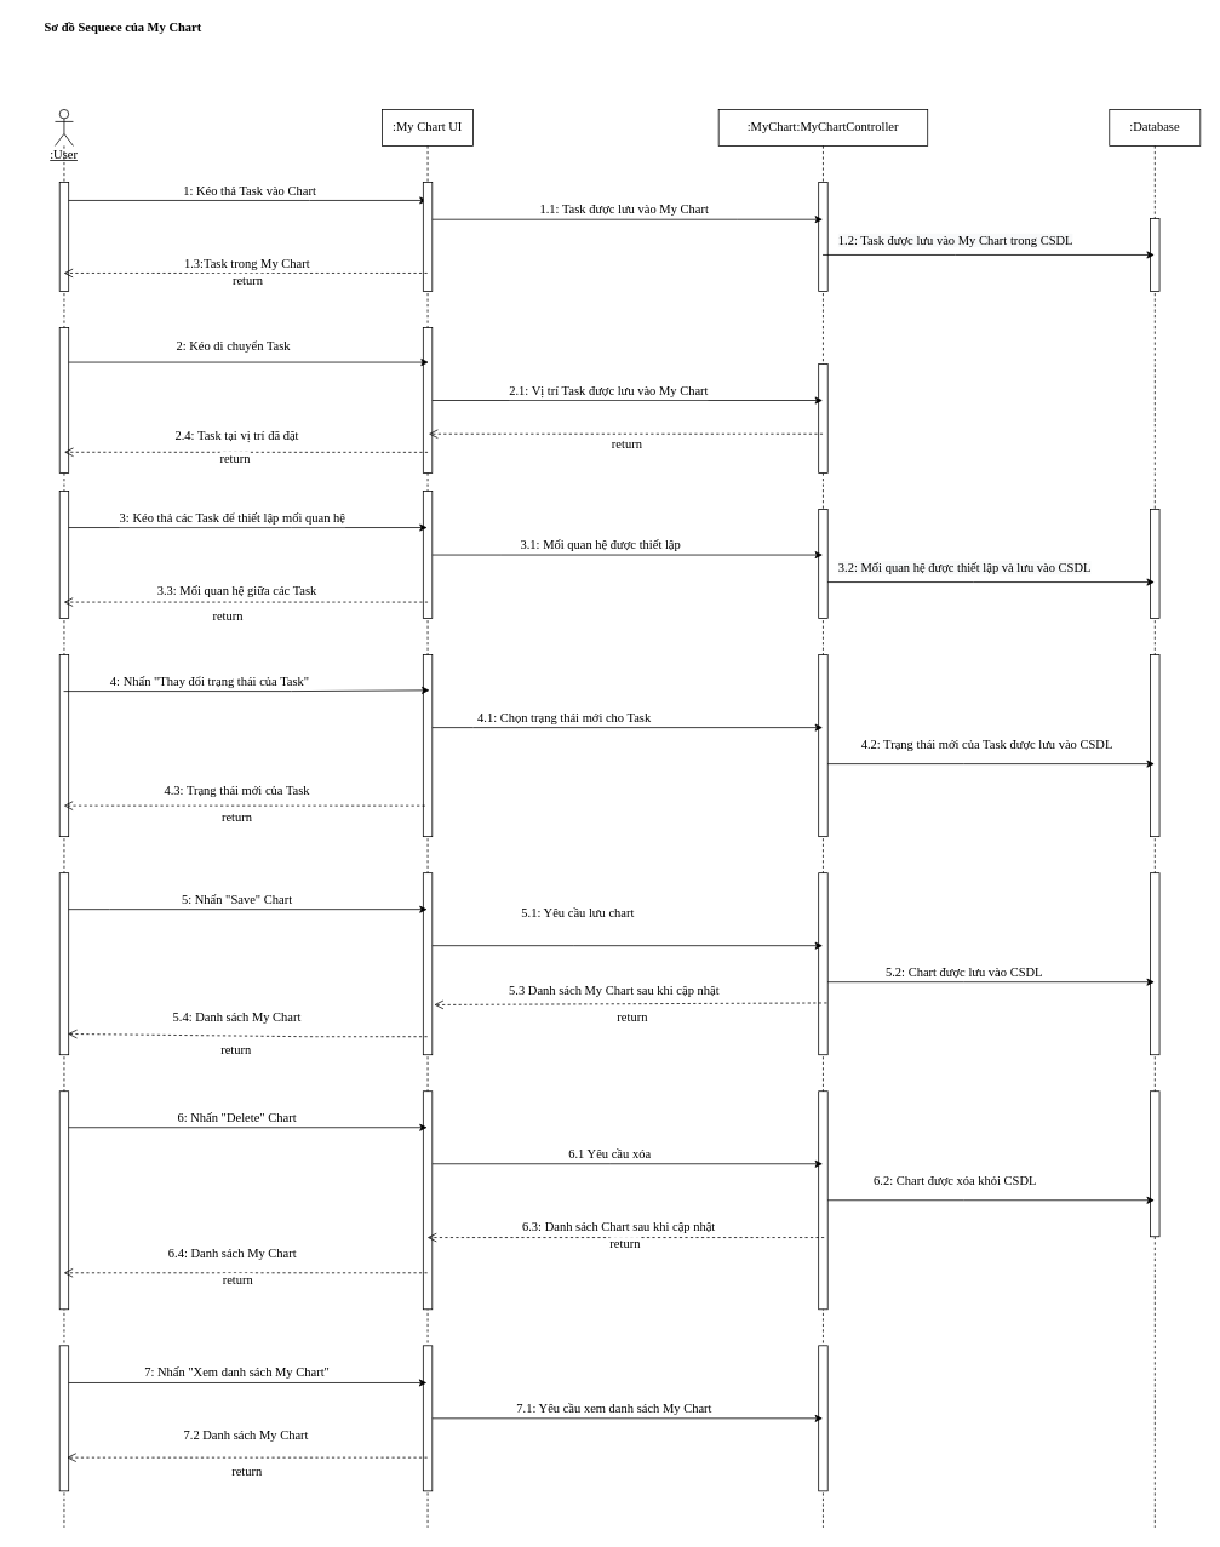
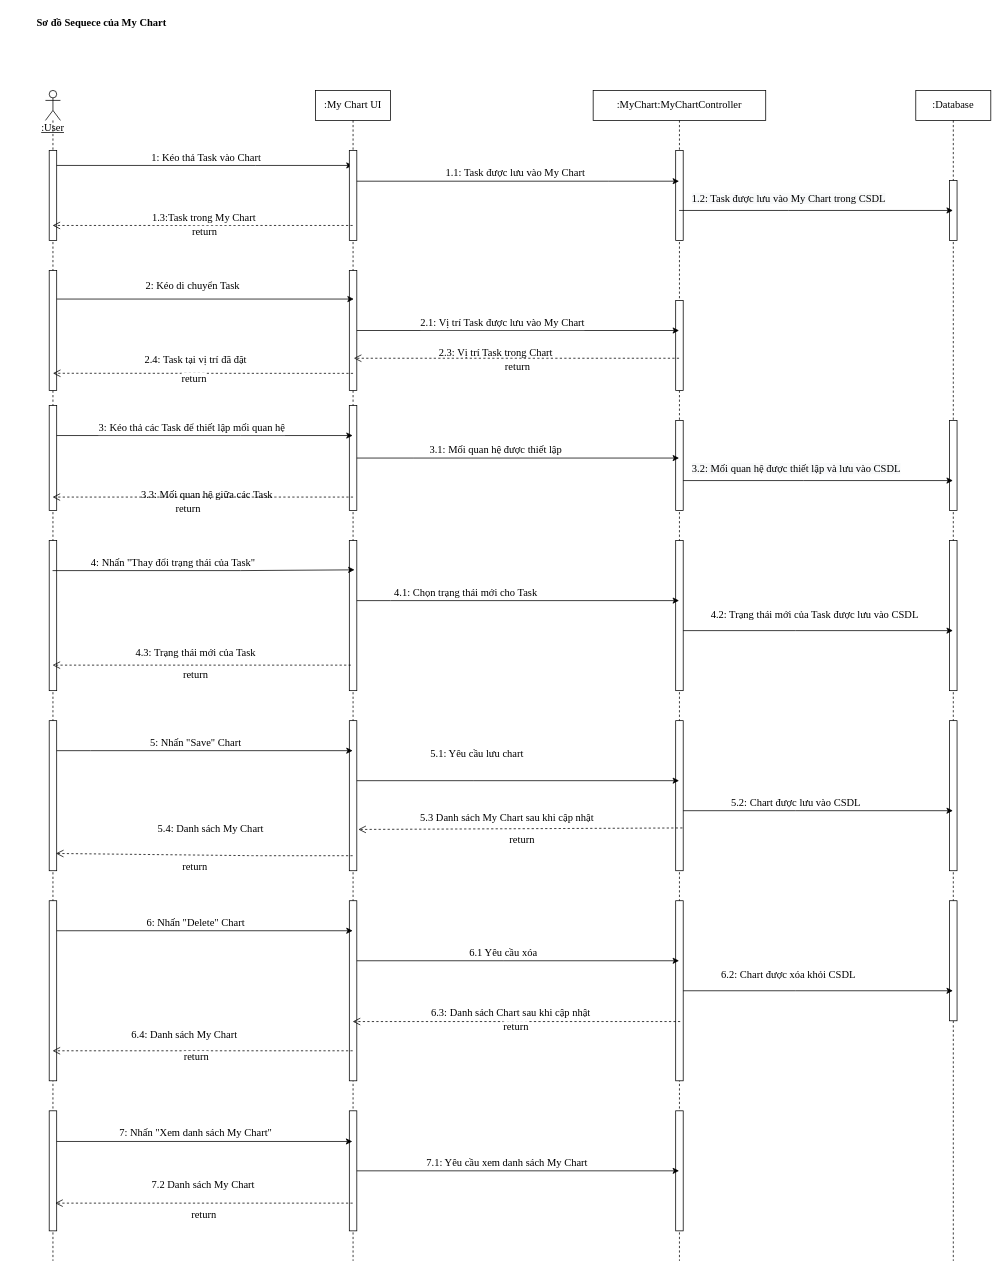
+ <mxCell id="62" value="2.3: Vị trí Task trong Chart" style="text;html=1;align=center;verticalAlign=middle;resizable=0;points=[];autosize=1;fontSize=14;fontFamily=Verdana;" vertex="1" parent="1"><mxGeometry x="555" y="460" width="210" height="20" as="geometry" /></mxCell>
- <mxCell id="44" value="3.3: Mối quan hệ giữa các Task" style="text;html=1;align=center;verticalAlign=middle;resizable=0;points=[];autosize=1;fontSize=14;fontFamily=Verdana;" vertex="1" parent="1"><mxGeometry x="145" y="640" width="230" height="20" as="geometry" /></mxCell>
+ <mxCell id="44" value="3.3: Mối quan hệ giữa các Task" style="text;html=1;align=center;verticalAlign=middle;resizable=0;points=[];autosize=1;fontSize=14;fontFamily=Verdana;" vertex="1" parent="1"><mxGeometry x="160" y="650" width="230" height="20" as="geometry" /></mxCell>
- <mxCell id="58" value="5.4: Danh sách My Chart" style="text;html=1;align=center;verticalAlign=middle;resizable=0;points=[];autosize=1;fontSize=14;fontFamily=Verdana;" vertex="1" parent="1"><mxGeometry x="165" y="1110" width="190" height="20" as="geometry" /></mxCell>
+ <mxCell id="58" value="5.4: Danh sách My Chart" style="text;html=1;align=center;verticalAlign=middle;resizable=0;points=[];autosize=1;fontSize=14;fontFamily=Verdana;" vertex="1" parent="1"><mxGeometry x="185" y="1095" width="190" height="20" as="geometry" /></mxCell>
- <mxCell id="84" value="6.4: Danh sách My Chart" style="text;html=1;align=center;verticalAlign=middle;resizable=0;points=[];autosize=1;fontSize=14;fontFamily=Verdana;" vertex="1" parent="1"><mxGeometry x="160" y="1370" width="190" height="20" as="geometry" /></mxCell>
+ <mxCell id="84" value="6.4: Danh sách My Chart" style="text;html=1;align=center;verticalAlign=middle;resizable=0;points=[];autosize=1;fontSize=14;fontFamily=Verdana;" vertex="1" parent="1"><mxGeometry x="150" y="1370" width="190" height="20" as="geometry" /></mxCell>
